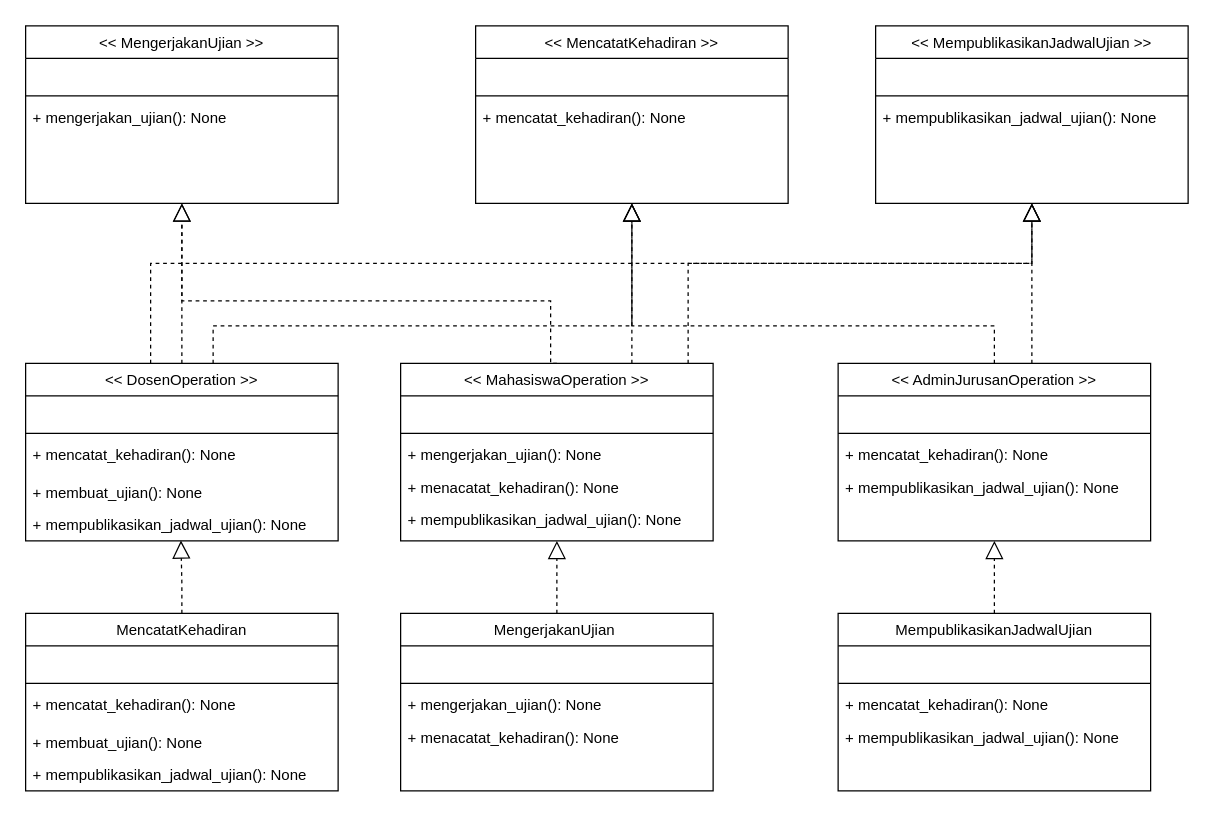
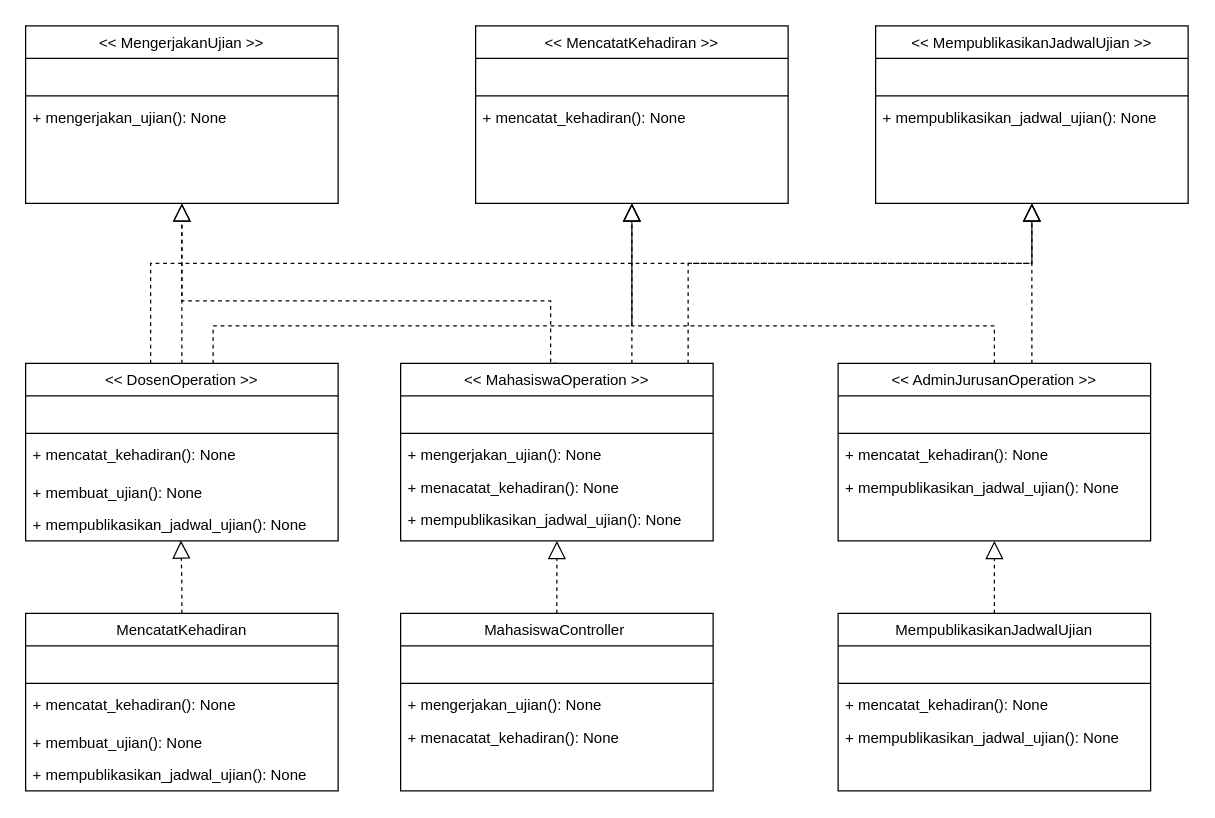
- <mxCell id="42" value="MengerjakanUjian " style="swimlane;fontStyle=0;align=center;verticalAlign=top;childLayout=stackLayout;horizontal=1;startSize=26;horizontalStack=0;resizeParent=1;resizeLast=0;collapsible=1;marginBottom=0;rounded=0;shadow=0;strokeWidth=1;" vertex="1" parent="1"><mxGeometry x="320" y="490" width="250" height="142" as="geometry"><mxRectangle x="130" y="380" width="160" height="26" as="alternateBounds" /></mxGeometry></mxCell>
+ <mxCell id="42" value="MahasiswaController " style="swimlane;fontStyle=0;align=center;verticalAlign=top;childLayout=stackLayout;horizontal=1;startSize=26;horizontalStack=0;resizeParent=1;resizeLast=0;collapsible=1;marginBottom=0;rounded=0;shadow=0;strokeWidth=1;" vertex="1" parent="1"><mxGeometry x="320" y="490" width="250" height="142" as="geometry"><mxRectangle x="130" y="380" width="160" height="26" as="alternateBounds" /></mxGeometry></mxCell>
